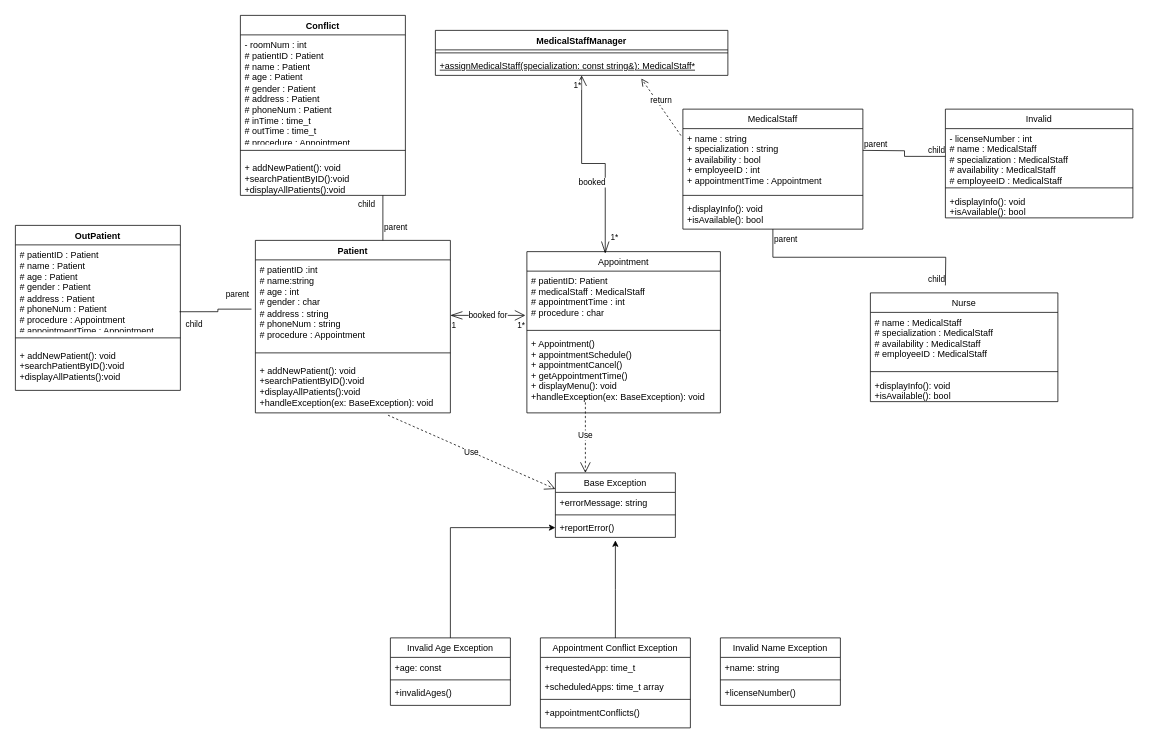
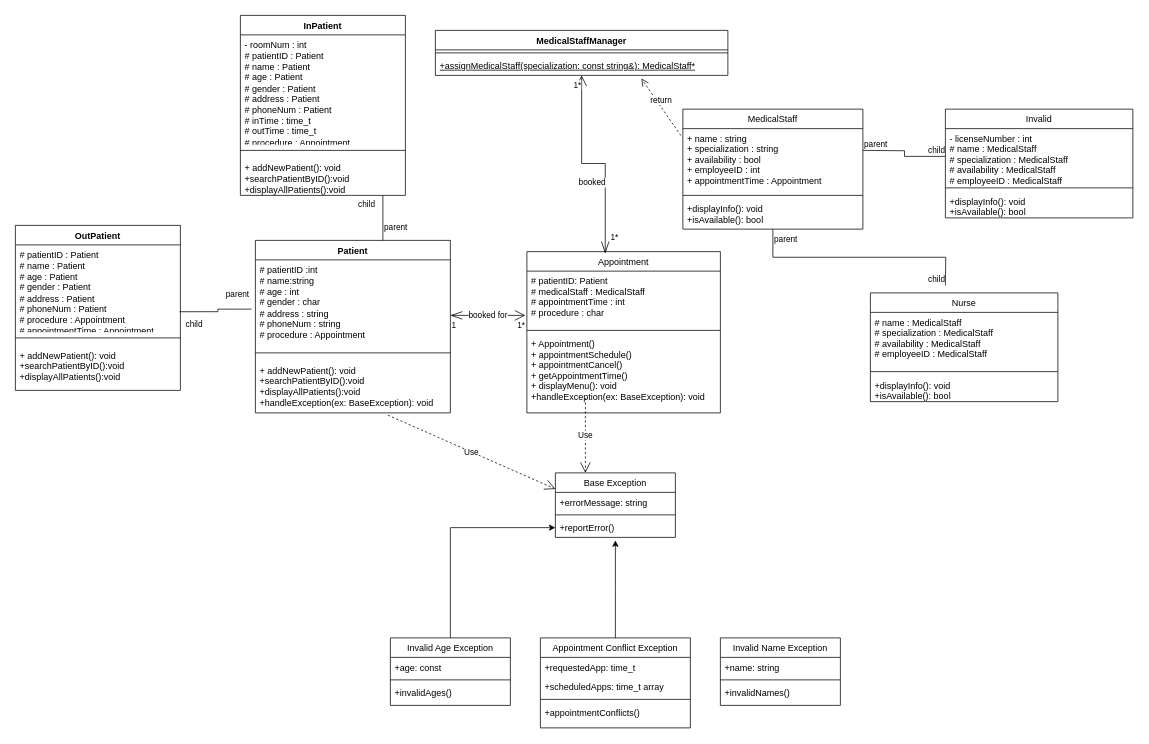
- <mxCell id="25" value="Conflict" style="swimlane;fontStyle=1;align=center;verticalAlign=top;childLayout=stackLayout;horizontal=1;startSize=26;horizontalStack=0;resizeParent=1;resizeParentMax=0;resizeLast=0;collapsible=1;marginBottom=0;whiteSpace=wrap;html=1;" parent="1" vertex="1"><mxGeometry x="320" y="20" width="220" height="240" as="geometry" /></mxCell>
+ <mxCell id="25" value="InPatient" style="swimlane;fontStyle=1;align=center;verticalAlign=top;childLayout=stackLayout;horizontal=1;startSize=26;horizontalStack=0;resizeParent=1;resizeParentMax=0;resizeLast=0;collapsible=1;marginBottom=0;whiteSpace=wrap;html=1;" parent="1" vertex="1"><mxGeometry x="320" y="20" width="220" height="240" as="geometry" /></mxCell>
- <mxCell id="11" value="+licenseNumber()" style="text;align=left;verticalAlign=top;spacingLeft=4;spacingRight=4;overflow=hidden;rotatable=0;points=[[0,0.5],[1,0.5]];portConstraint=eastwest;" parent="8" vertex="1"><mxGeometry y="60" width="160" height="26" as="geometry" /></mxCell>
+ <mxCell id="11" value="+invalidNames()" style="text;align=left;verticalAlign=top;spacingLeft=4;spacingRight=4;overflow=hidden;rotatable=0;points=[[0,0.5],[1,0.5]];portConstraint=eastwest;" parent="8" vertex="1"><mxGeometry y="60" width="160" height="26" as="geometry" /></mxCell>
